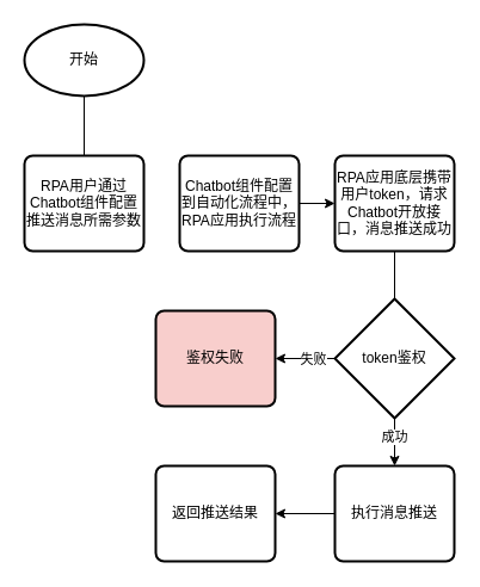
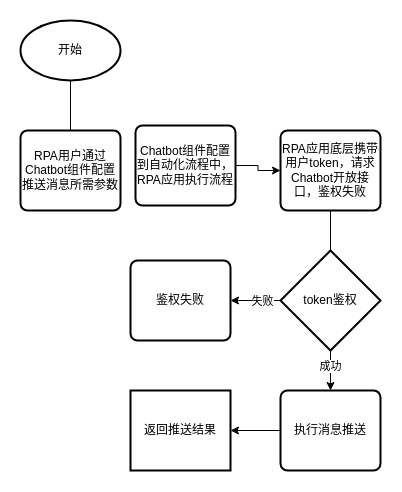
- <mxCell id="6" value="Chatbot组件配置到自动化流程中，RPA应用执行流程" style="rounded=1;whiteSpace=wrap;html=1;absoluteArcSize=1;arcSize=14;strokeWidth=2;" vertex="1" parent="1"><mxGeometry x="150" y="130" width="100" height="80" as="geometry" /></mxCell>
+ <mxCell id="6" value="Chatbot组件配置到自动化流程中，RPA应用执行流程" style="rounded=1;whiteSpace=wrap;html=1;absoluteArcSize=1;arcSize=14;strokeWidth=2;" vertex="1" parent="1"><mxGeometry x="135" y="125" width="100" height="80" as="geometry" /></mxCell>
- <mxCell id="4" value="RPA应用底层携带用户token，请求Chatbot开放接口，消息推送成功" style="rounded=1;whiteSpace=wrap;html=1;absoluteArcSize=1;arcSize=14;strokeWidth=2;" vertex="1" parent="1"><mxGeometry x="280" y="130" width="100" height="80" as="geometry" /></mxCell>
+ <mxCell id="4" value="RPA应用底层携带用户token，请求Chatbot开放接口，鉴权失败" style="rounded=1;whiteSpace=wrap;html=1;absoluteArcSize=1;arcSize=14;strokeWidth=2;" vertex="1" parent="1"><mxGeometry x="280" y="130" width="100" height="80" as="geometry" /></mxCell>
- <mxCell id="17" value="鉴权失败" style="rounded=1;whiteSpace=wrap;html=1;absoluteArcSize=1;arcSize=14;strokeWidth=2;fillColor=#f8cecc;" vertex="1" parent="1"><mxGeometry x="130" y="260" width="100" height="80" as="geometry" /></mxCell>
+ <mxCell id="17" value="鉴权失败" style="rounded=1;whiteSpace=wrap;html=1;absoluteArcSize=1;arcSize=14;strokeWidth=2;" vertex="1" parent="1"><mxGeometry x="130" y="260" width="100" height="80" as="geometry" /></mxCell>
- <mxCell id="16" value="返回推送结果" style="rounded=1;whiteSpace=wrap;html=1;absoluteArcSize=1;arcSize=14;strokeWidth=2;" vertex="1" parent="1"><mxGeometry x="130" y="390" width="100" height="80" as="geometry" /></mxCell>
+ <mxCell id="16" value="返回推送结果" style="whiteSpace=wrap;html=1;absoluteArcSize=1;arcSize=14;strokeWidth=2;rounded=0;" vertex="1" parent="1"><mxGeometry x="130" y="390" width="100" height="80" as="geometry" /></mxCell>
